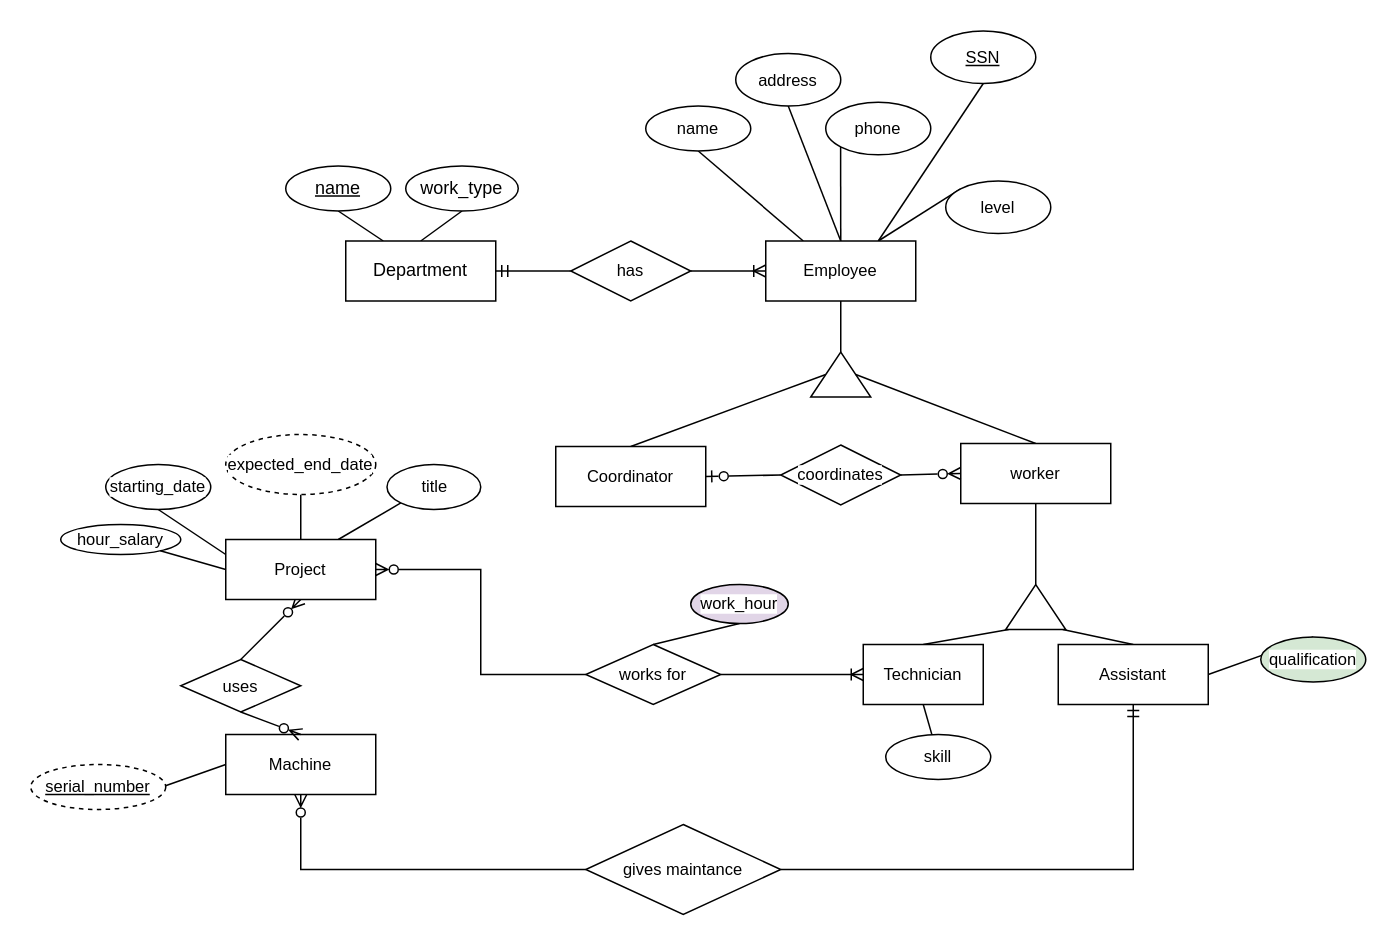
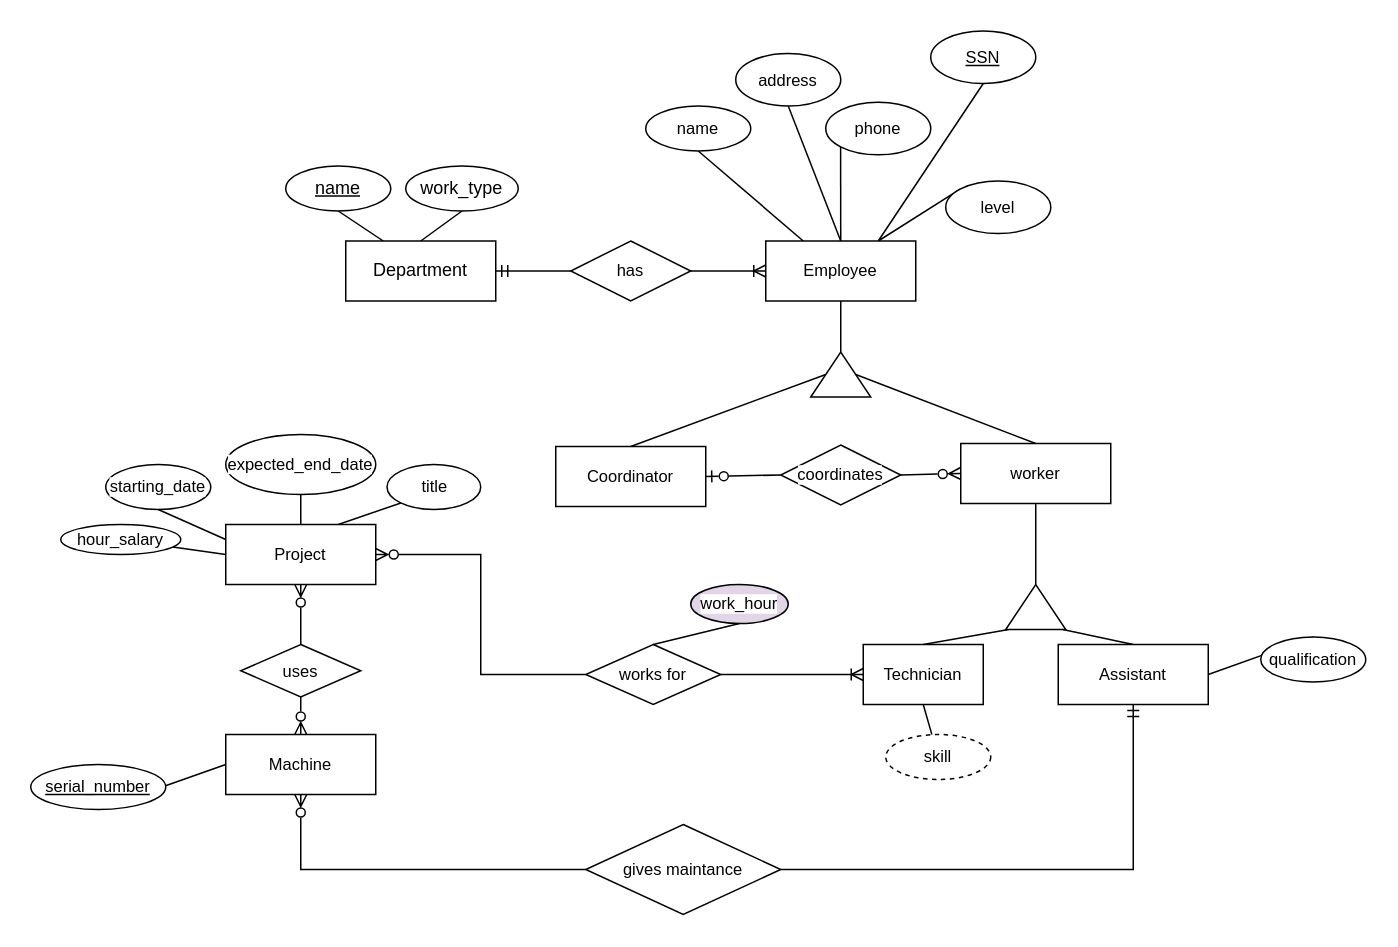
- <mxCell id="45" value="expected_end_date" style="ellipse;whiteSpace=wrap;html=1;align=center;fontFamily=Helvetica;fontSize=11;fontColor=default;labelBackgroundColor=default;dashed=1;" vertex="1" parent="1"><mxGeometry x="150" y="289" width="100" height="40" as="geometry" /></mxCell>
+ <mxCell id="45" value="expected_end_date" style="ellipse;whiteSpace=wrap;html=1;align=center;fontFamily=Helvetica;fontSize=11;fontColor=default;labelBackgroundColor=default;" vertex="1" parent="1"><mxGeometry x="150" y="289" width="100" height="40" as="geometry" /></mxCell>
- <mxCell id="39" value="Project" style="whiteSpace=wrap;html=1;align=center;fontFamily=Helvetica;fontSize=11;fontColor=default;labelBackgroundColor=default;" vertex="1" parent="1"><mxGeometry x="150" y="359" width="100" height="40" as="geometry" /></mxCell>
+ <mxCell id="39" value="Project" style="whiteSpace=wrap;html=1;align=center;fontFamily=Helvetica;fontSize=11;fontColor=default;labelBackgroundColor=default;" vertex="1" parent="1"><mxGeometry x="150" y="349" width="100" height="40" as="geometry" /></mxCell>
- <mxCell id="43" value="qualification" style="ellipse;whiteSpace=wrap;html=1;align=center;fontFamily=Helvetica;fontSize=11;fontColor=default;labelBackgroundColor=default;fillColor=#d5e8d4;" vertex="1" parent="1"><mxGeometry x="840" y="424" width="70" height="30" as="geometry" /></mxCell>
+ <mxCell id="43" value="qualification" style="ellipse;whiteSpace=wrap;html=1;align=center;fontFamily=Helvetica;fontSize=11;fontColor=default;labelBackgroundColor=default;" vertex="1" parent="1"><mxGeometry x="840" y="424" width="70" height="30" as="geometry" /></mxCell>
- <mxCell id="58" value="uses" style="shape=rhombus;perimeter=rhombusPerimeter;whiteSpace=wrap;html=1;align=center;fontFamily=Helvetica;fontSize=11;fontColor=default;labelBackgroundColor=default;" vertex="1" parent="1"><mxGeometry x="120" y="439" width="80" height="35" as="geometry" /></mxCell>
+ <mxCell id="58" value="uses" style="shape=rhombus;perimeter=rhombusPerimeter;whiteSpace=wrap;html=1;align=center;fontFamily=Helvetica;fontSize=11;fontColor=default;labelBackgroundColor=default;" vertex="1" parent="1"><mxGeometry x="160" y="429" width="80" height="35" as="geometry" /></mxCell>
- <mxCell id="33" value="skill" style="ellipse;whiteSpace=wrap;html=1;align=center;fontFamily=Helvetica;fontSize=11;fontColor=default;labelBackgroundColor=default;" vertex="1" parent="1"><mxGeometry x="590" y="489" width="70" height="30" as="geometry" /></mxCell>
+ <mxCell id="33" value="skill" style="ellipse;whiteSpace=wrap;html=1;align=center;fontFamily=Helvetica;fontSize=11;fontColor=default;labelBackgroundColor=default;dashed=1;" vertex="1" parent="1"><mxGeometry x="590" y="489" width="70" height="30" as="geometry" /></mxCell>
- <mxCell id="42" value="&lt;u&gt;serial_number&lt;/u&gt;" style="ellipse;whiteSpace=wrap;html=1;align=center;fontFamily=Helvetica;fontSize=11;fontColor=default;labelBackgroundColor=default;dashed=1;" vertex="1" parent="1"><mxGeometry x="20" y="509" width="90" height="30" as="geometry" /></mxCell>
+ <mxCell id="42" value="&lt;u&gt;serial_number&lt;/u&gt;" style="ellipse;whiteSpace=wrap;html=1;align=center;fontFamily=Helvetica;fontSize=11;fontColor=default;labelBackgroundColor=default;" vertex="1" parent="1"><mxGeometry x="20" y="509" width="90" height="30" as="geometry" /></mxCell>
